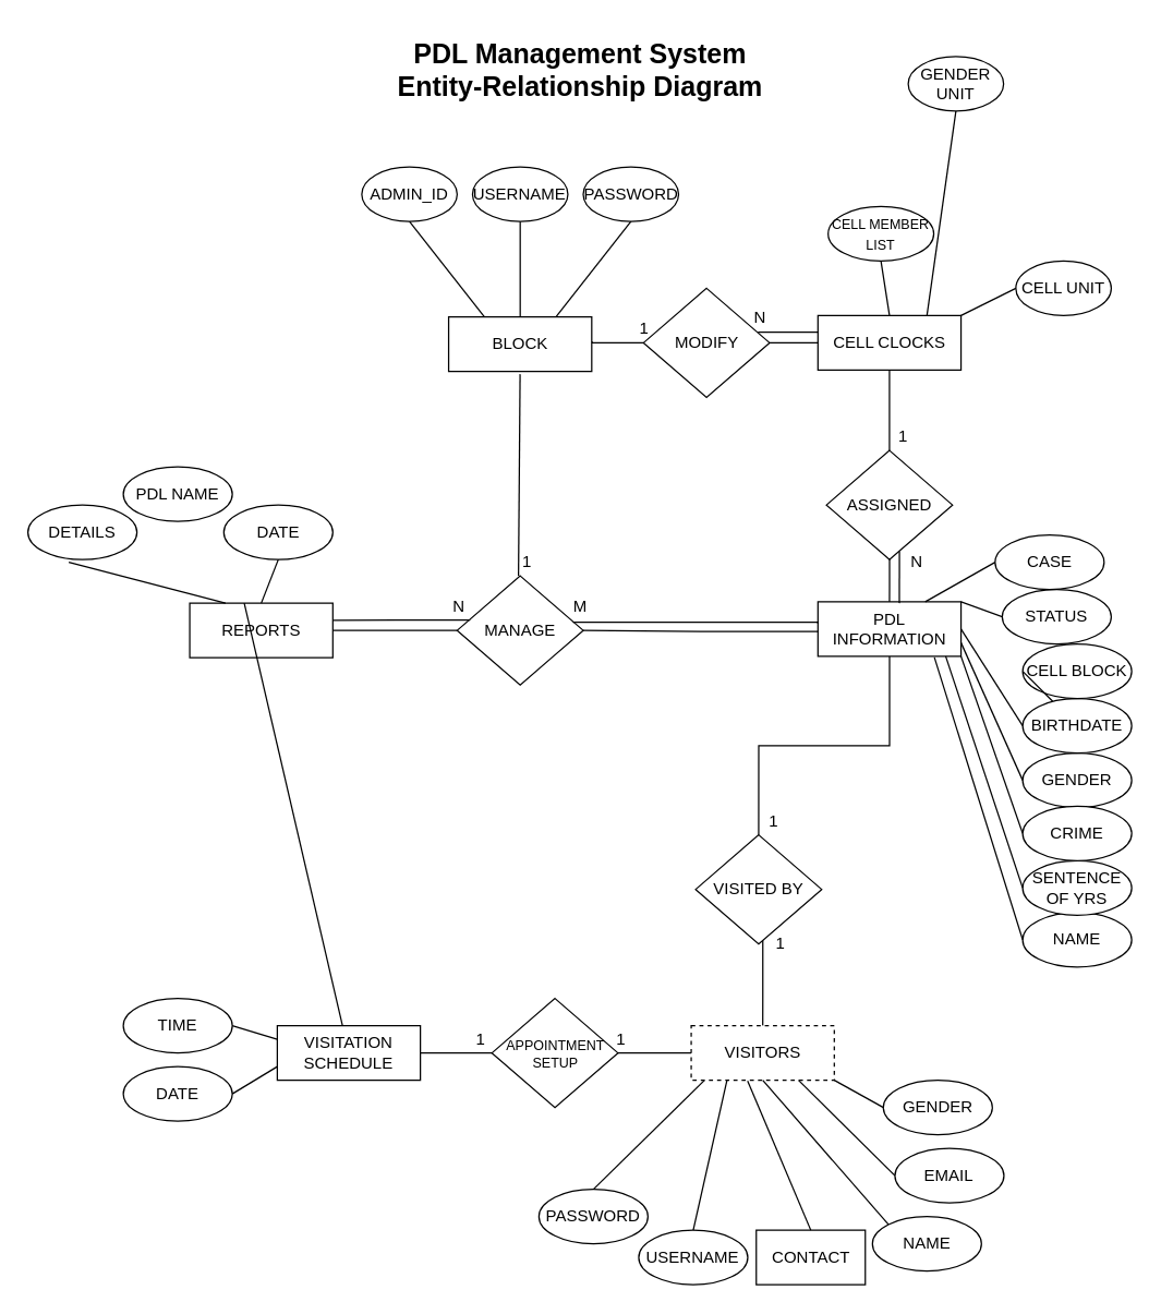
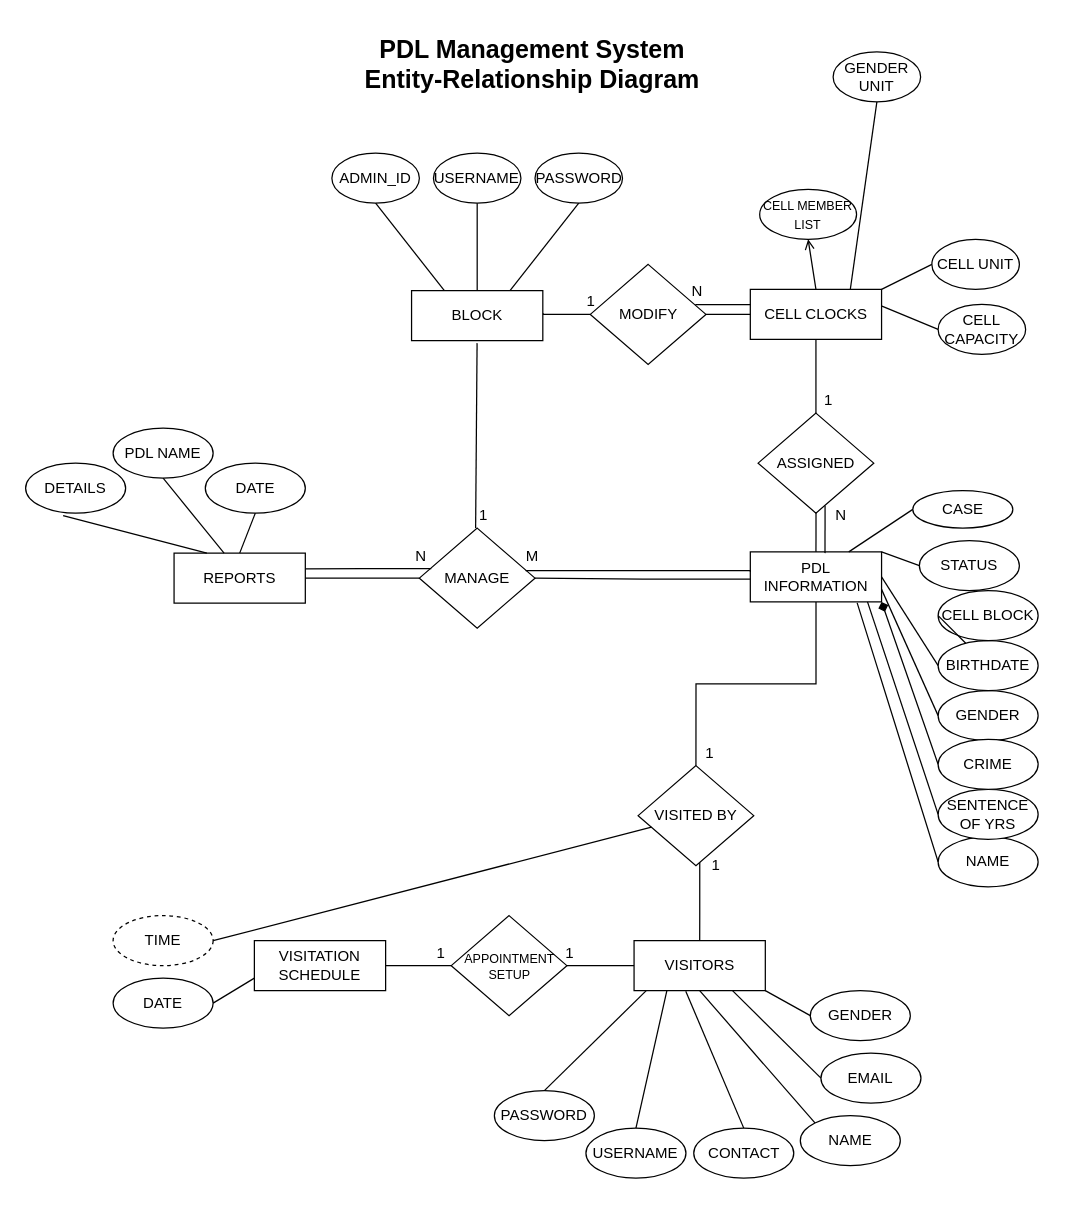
- <mxCell id="20" value="" style="endArrow=none;html=1;rounded=0;entryX=0.5;entryY=1;entryDx=0;entryDy=0;exitX=0.5;exitY=0;exitDx=0;exitDy=0;" edge="1" parent="1" source="7" target="17"><mxGeometry width="50" height="50" relative="1" as="geometry"><mxPoint x="665.75" y="228" as="sourcePoint" /><mxPoint x="477.75" y="141" as="targetPoint" /></mxGeometry></mxCell>
+ <mxCell id="20" value="" style="endArrow=open;html=1;rounded=0;entryX=0.5;entryY=1;entryDx=0;entryDy=0;exitX=0.5;exitY=0;exitDx=0;exitDy=0;" edge="1" parent="1" source="7" target="17"><mxGeometry width="50" height="50" relative="1" as="geometry"><mxPoint x="665.75" y="228" as="sourcePoint" /><mxPoint x="477.75" y="141" as="targetPoint" /></mxGeometry></mxCell>
+ <mxCell id="50" value="" style="endArrow=none;html=1;rounded=0;exitX=1.003;exitY=0.334;exitDx=0;exitDy=0;entryX=0;entryY=0.5;entryDx=0;entryDy=0;exitPerimeter=0;" edge="1" parent="1" source="7" target="49"><mxGeometry width="50" height="50" relative="1" as="geometry"><mxPoint x="705" y="261" as="sourcePoint" /><mxPoint x="756" y="241" as="targetPoint" /></mxGeometry></mxCell>
+ <mxCell id="49" value="CELL CAPACITY" style="ellipse;whiteSpace=wrap;html=1;" vertex="1" parent="1"><mxGeometry x="750" y="243" width="70" height="40" as="geometry" /></mxCell>
- <mxCell id="34" value="CASE" style="ellipse;whiteSpace=wrap;html=1;" vertex="1" parent="1"><mxGeometry x="729.75" y="392" width="80" height="40" as="geometry" /></mxCell>
+ <mxCell id="34" value="CASE" style="ellipse;whiteSpace=wrap;html=1;" vertex="1" parent="1"><mxGeometry x="729.75" y="392" width="80" height="30" as="geometry" /></mxCell>
- <mxCell id="69" value="" style="endArrow=none;html=1;rounded=0;entryX=1;entryY=1;entryDx=0;entryDy=0;exitX=0;exitY=0.5;exitDx=0;exitDy=0;" edge="1" parent="1" source="39" target="24"><mxGeometry width="50" height="50" relative="1" as="geometry"><mxPoint x="754" y="612" as="sourcePoint" /><mxPoint x="698" y="511" as="targetPoint" /></mxGeometry></mxCell>
+ <mxCell id="69" value="" style="endArrow=diamond;html=1;rounded=0;entryX=1;entryY=1;entryDx=0;entryDy=0;exitX=0;exitY=0.5;exitDx=0;exitDy=0;" edge="1" parent="1" source="39" target="24"><mxGeometry width="50" height="50" relative="1" as="geometry"><mxPoint x="754" y="612" as="sourcePoint" /><mxPoint x="698" y="511" as="targetPoint" /></mxGeometry></mxCell>
- <mxCell id="15" value="" style="endArrow=none;html=1;rounded=0;exitX=0.381;exitY=0;exitDx=0;exitDy=0;exitPerimeter=0;" edge="1" parent="1" source="5" target="73"><mxGeometry width="50" height="50" relative="1" as="geometry"><mxPoint x="178.75" y="422" as="sourcePoint" /><mxPoint x="228.75" y="372" as="targetPoint" /></mxGeometry></mxCell>
+ <mxCell id="15" value="" style="endArrow=none;html=1;rounded=0;entryX=0.5;entryY=1;entryDx=0;entryDy=0;exitX=0.381;exitY=0;exitDx=0;exitDy=0;exitPerimeter=0;" edge="1" parent="1" source="5" target="13"><mxGeometry width="50" height="50" relative="1" as="geometry"><mxPoint x="178.75" y="422" as="sourcePoint" /><mxPoint x="228.75" y="372" as="targetPoint" /></mxGeometry></mxCell>
- <mxCell id="84" value="TIME" style="ellipse;whiteSpace=wrap;html=1;" vertex="1" parent="1"><mxGeometry x="90" y="732" width="80" height="40" as="geometry" /></mxCell>
+ <mxCell id="84" value="TIME" style="ellipse;whiteSpace=wrap;html=1;dashed=1;" vertex="1" parent="1"><mxGeometry x="90" y="732" width="80" height="40" as="geometry" /></mxCell>
- <mxCell id="87" value="" style="endArrow=none;html=1;rounded=0;entryX=0;entryY=0.25;entryDx=0;entryDy=0;exitX=1;exitY=0.5;exitDx=0;exitDy=0;" edge="1" parent="1" source="84" target="73"><mxGeometry width="50" height="50" relative="1" as="geometry"><mxPoint x="180" y="832" as="sourcePoint" /><mxPoint x="213" y="792" as="targetPoint" /></mxGeometry></mxCell>
+ <mxCell id="87" value="" style="endArrow=none;html=1;rounded=0;exitX=1;exitY=0.5;exitDx=0;exitDy=0;" edge="1" parent="1" source="84" target="26"><mxGeometry width="50" height="50" relative="1" as="geometry"><mxPoint x="180" y="832" as="sourcePoint" /><mxPoint x="213" y="792" as="targetPoint" /></mxGeometry></mxCell>
- <mxCell id="27" value="VISITORS" style="rounded=0;whiteSpace=wrap;html=1;dashed=1;" vertex="1" parent="1"><mxGeometry x="506.75" y="752" width="105" height="40" as="geometry" /></mxCell>
+ <mxCell id="27" value="VISITORS" style="rounded=0;whiteSpace=wrap;html=1;" vertex="1" parent="1"><mxGeometry x="506.75" y="752" width="105" height="40" as="geometry" /></mxCell>
- <mxCell id="32" value="CONTACT" style="whiteSpace=wrap;html=1;rounded=0;" vertex="1" parent="1"><mxGeometry x="554.5" y="902" width="80" height="40" as="geometry" /></mxCell>
+ <mxCell id="32" value="CONTACT" style="ellipse;whiteSpace=wrap;html=1;" vertex="1" parent="1"><mxGeometry x="554.5" y="902" width="80" height="40" as="geometry" /></mxCell>
